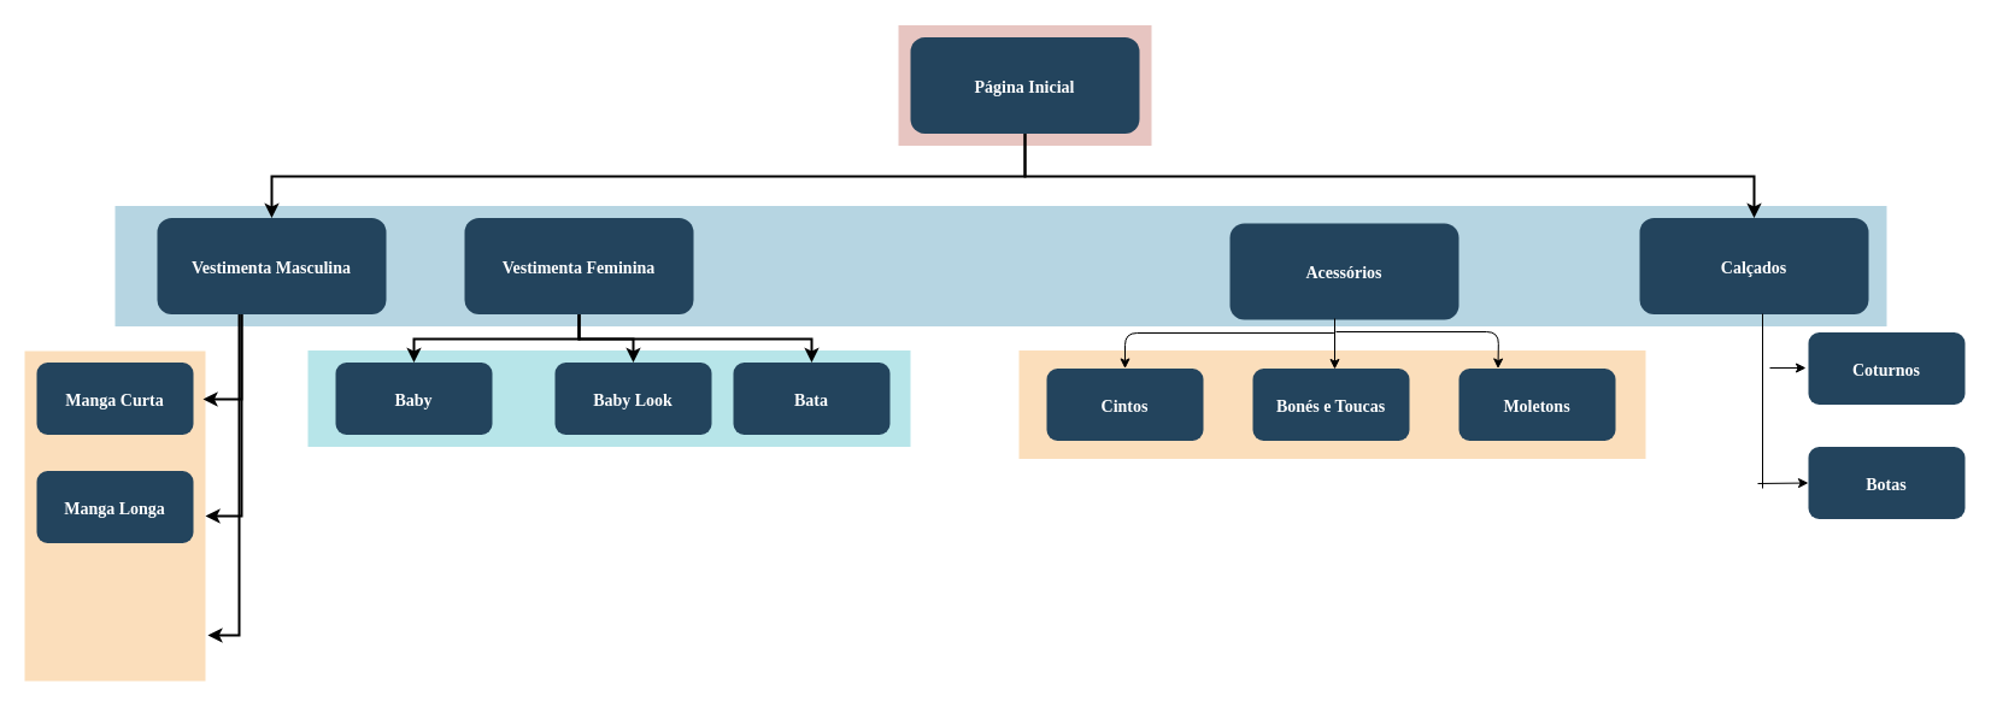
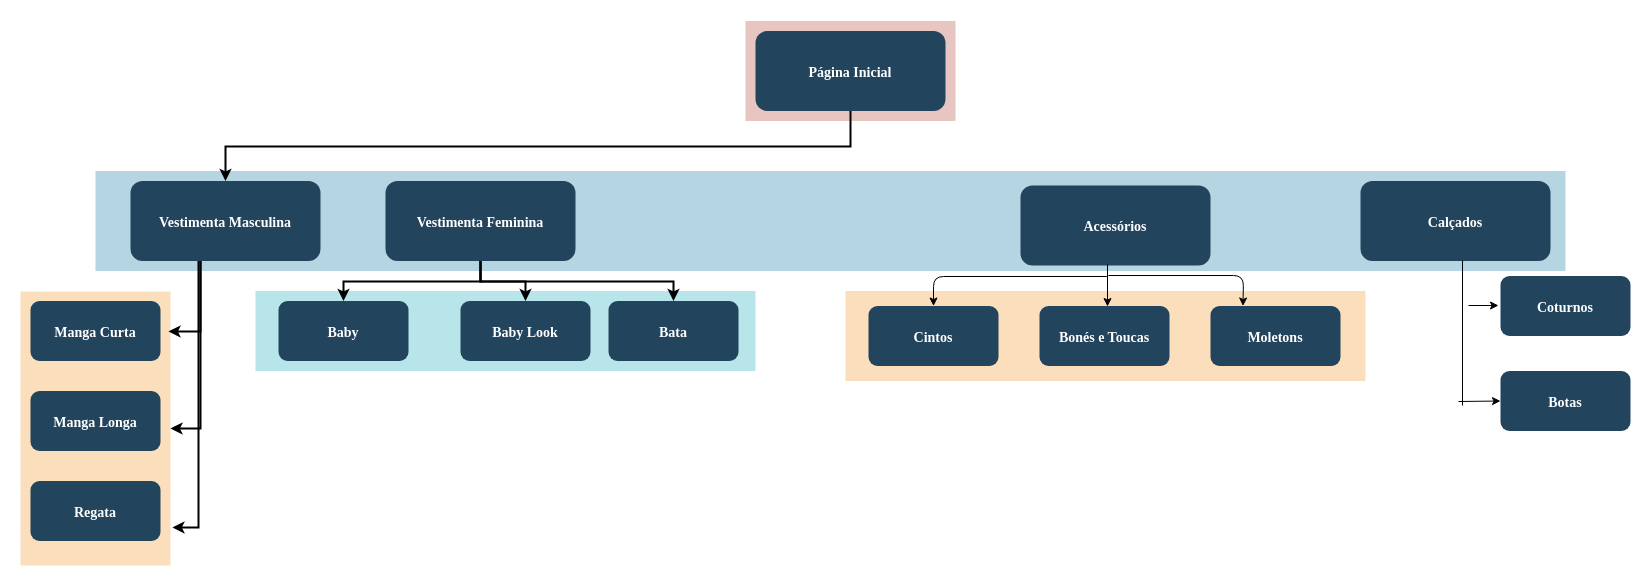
- <mxCell id="9" value="" style="edgeStyle=elbowEdgeStyle;elbow=vertical;strokeWidth=2;rounded=0" parent="1" source="7" target="8" edge="1"><mxGeometry x="337" y="215.5" width="100" height="100" as="geometry"><mxPoint x="335" y="160.5" as="sourcePoint" /><mxPoint x="435" y="60.5" as="targetPoint" /></mxGeometry></mxCell>
+ <mxCell id="15" value="Regata" style="rounded=1;fillColor=#23445D;gradientColor=none;strokeColor=none;fontColor=#FFFFFF;fontStyle=1;fontFamily=Tahoma;fontSize=14" parent="1" vertex="1"><mxGeometry x="30" y="480.5" width="130" height="60" as="geometry" /></mxCell>
